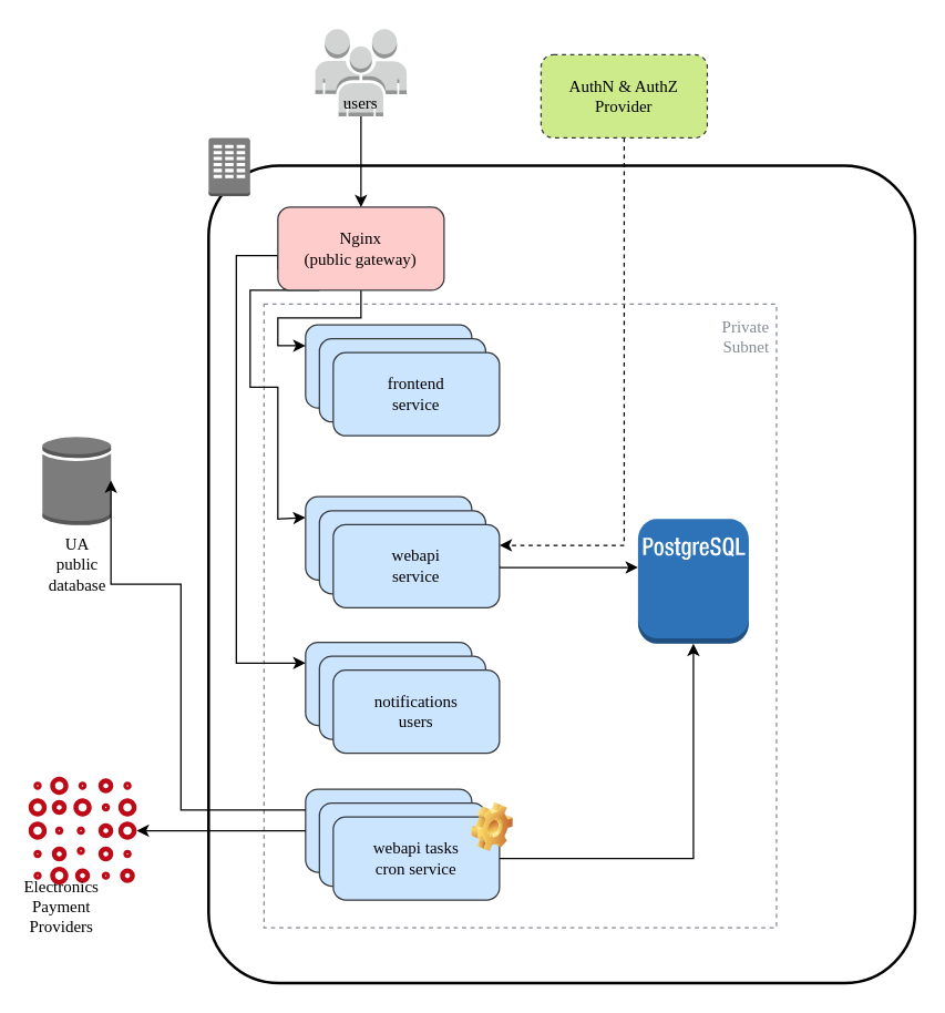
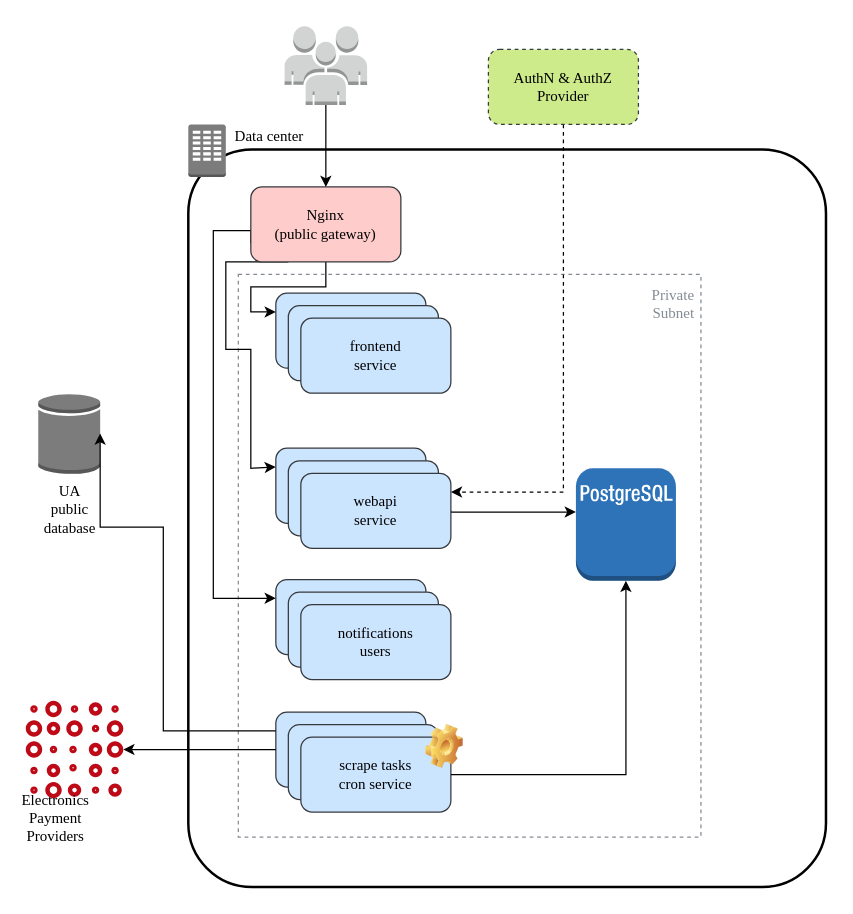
- <mxCell id="24" value="users" style="text;html=1;strokeColor=none;fillColor=none;align=center;verticalAlign=middle;whiteSpace=wrap;rounded=0;fontFamily=Georgia;fontStyle=0" parent="22" vertex="1"><mxGeometry x="13" y="43" width="40" height="20" as="geometry" /></mxCell>
+ <mxCell id="12" value="Data center" style="text;html=1;strokeColor=none;fillColor=none;align=center;verticalAlign=middle;whiteSpace=wrap;rounded=0;fontFamily=Georgia;fontStyle=0" parent="1" vertex="1"><mxGeometry x="180" y="99" width="70" height="20" as="geometry" /></mxCell>
- <mxCell id="42" value="&lt;font&gt;webapi tasks&lt;br&gt;cron service&lt;/font&gt;" style="rounded=1;whiteSpace=wrap;html=1;fillColor=#cce5ff;strokeColor=#36393d;fontFamily=Georgia;fontStyle=0" vertex="1" parent="39"><mxGeometry x="20" y="20" width="120" height="60" as="geometry" /></mxCell>
+ <mxCell id="42" value="&lt;font&gt;scrape tasks&lt;br&gt;cron service&lt;/font&gt;" style="rounded=1;whiteSpace=wrap;html=1;fillColor=#cce5ff;strokeColor=#36393d;fontFamily=Georgia;fontStyle=0" vertex="1" parent="39"><mxGeometry x="20" y="20" width="120" height="60" as="geometry" /></mxCell>
